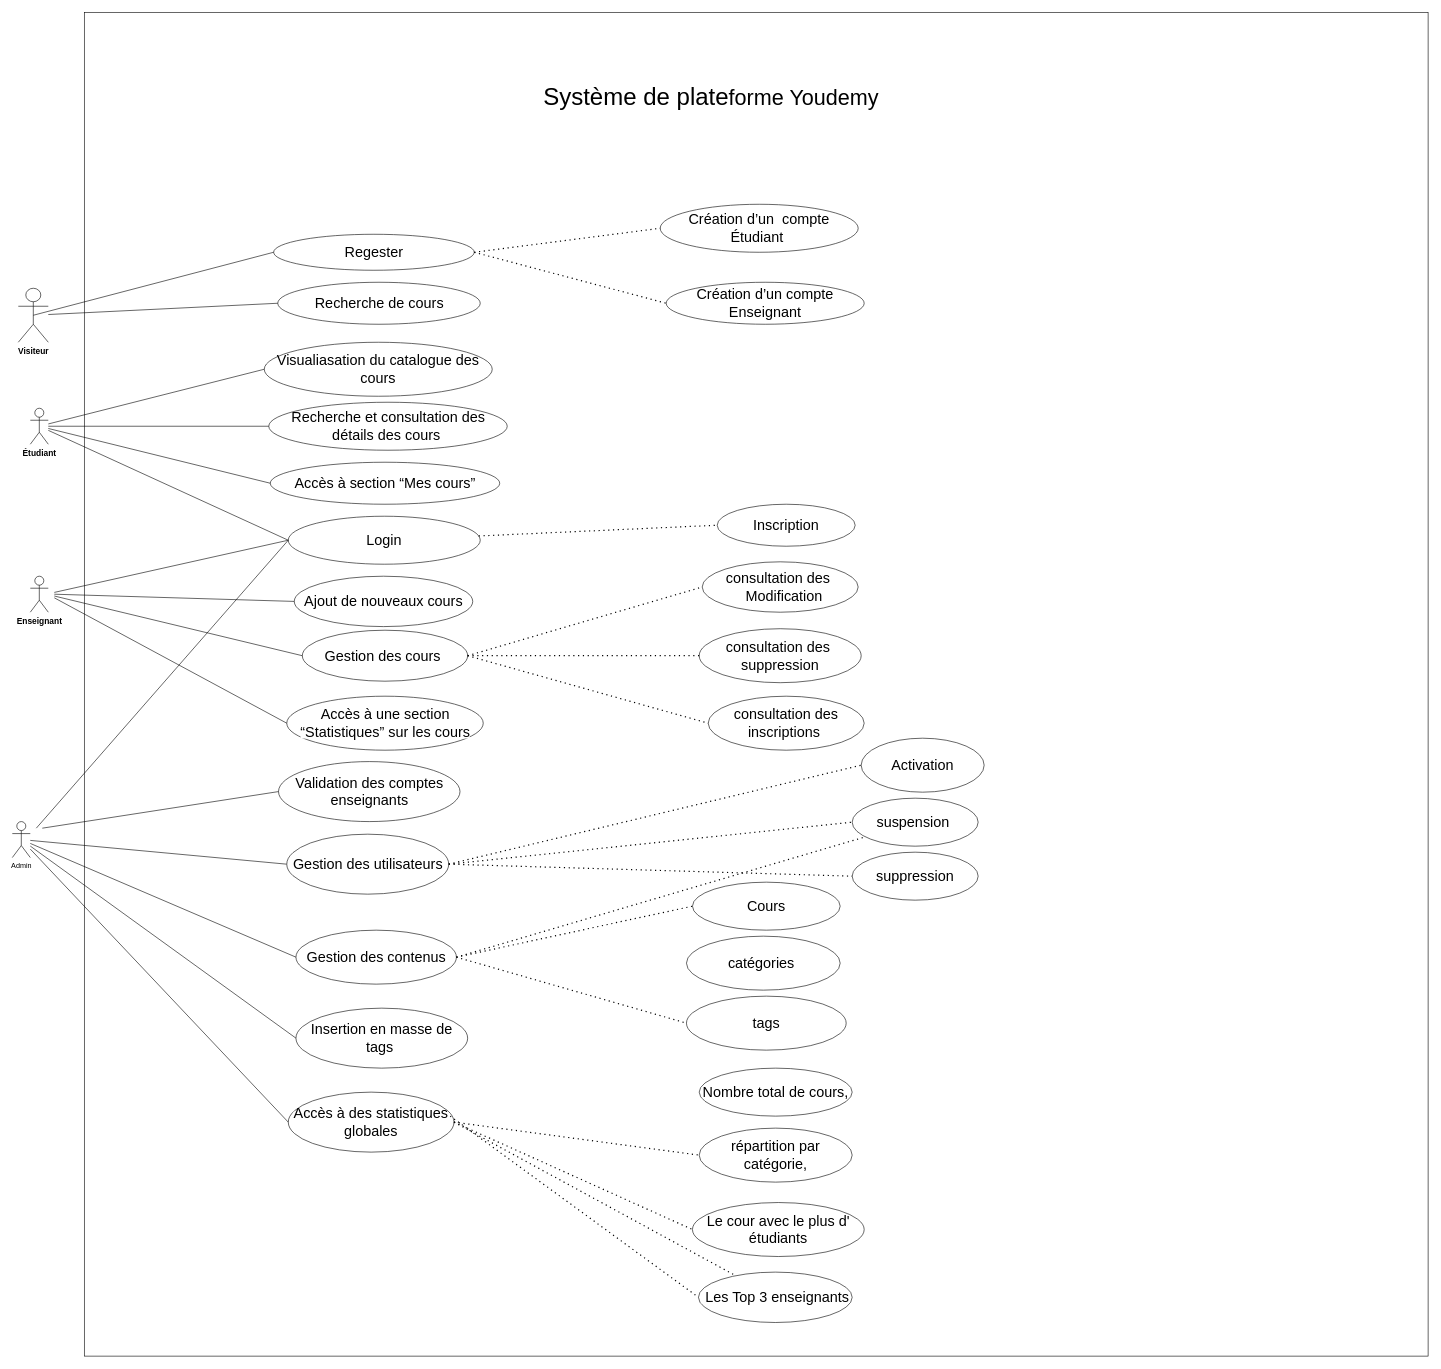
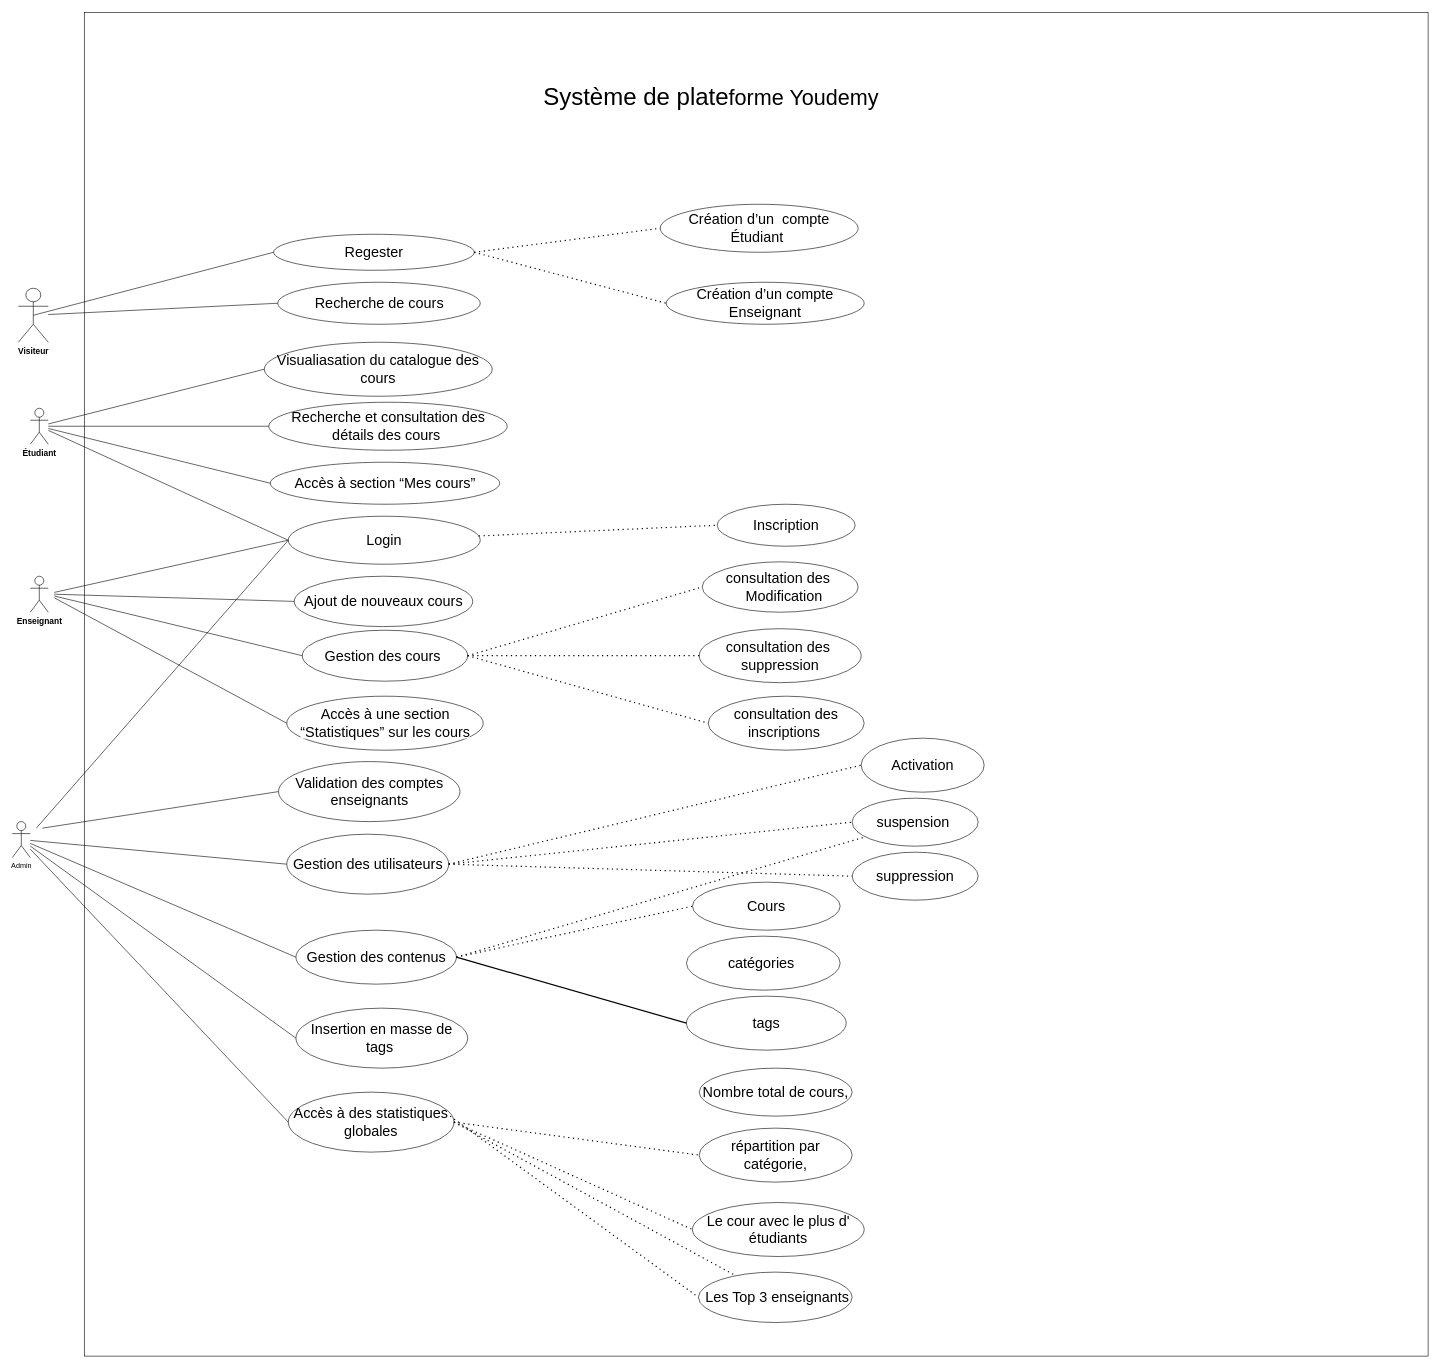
- <mxCell id="61" value="" style="endArrow=none;dashed=1;html=1;dashPattern=1 3;strokeWidth=2;rounded=0;entryX=0;entryY=0.5;entryDx=0;entryDy=0;exitX=1;exitY=0.5;exitDx=0;exitDy=0;" parent="1" source="34" target="60" edge="1"><mxGeometry width="50" height="50" relative="1" as="geometry"><mxPoint x="572.5" y="1660" as="sourcePoint" /><mxPoint x="403.5" y="2033" as="targetPoint" /></mxGeometry></mxCell>
+ <mxCell id="61" value="" style="endArrow=none;dashed=0;html=1;dashPattern=1 3;strokeWidth=2;rounded=0;entryX=0;entryY=0.5;entryDx=0;entryDy=0;exitX=1;exitY=0.5;exitDx=0;exitDy=0;" parent="1" source="34" target="60" edge="1"><mxGeometry width="50" height="50" relative="1" as="geometry"><mxPoint x="572.5" y="1660" as="sourcePoint" /><mxPoint x="403.5" y="2033" as="targetPoint" /></mxGeometry></mxCell>
